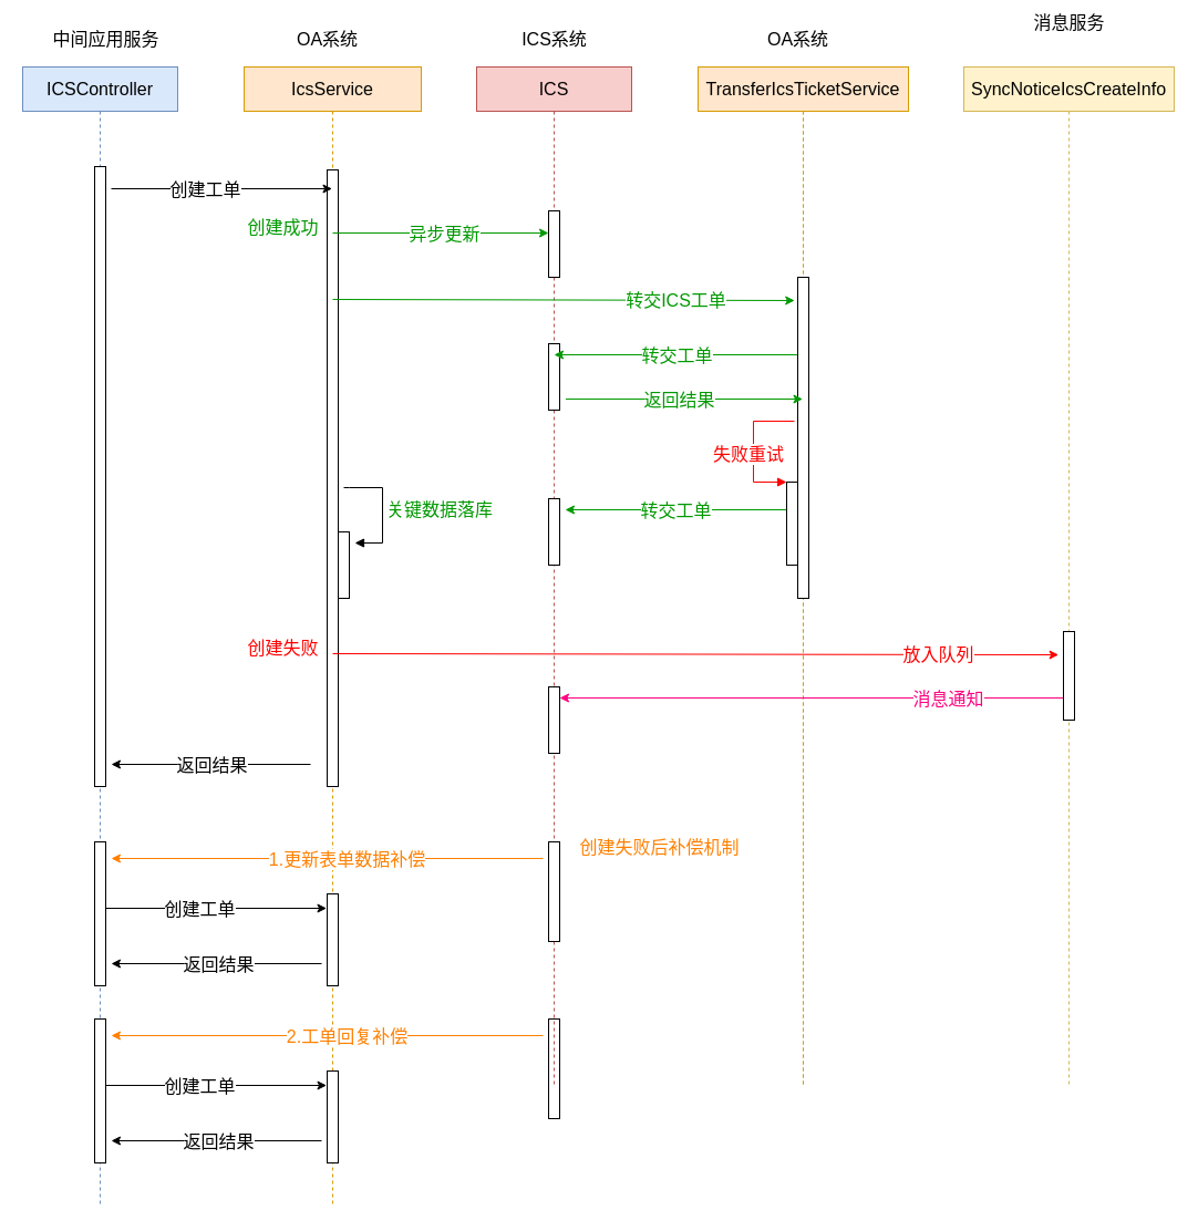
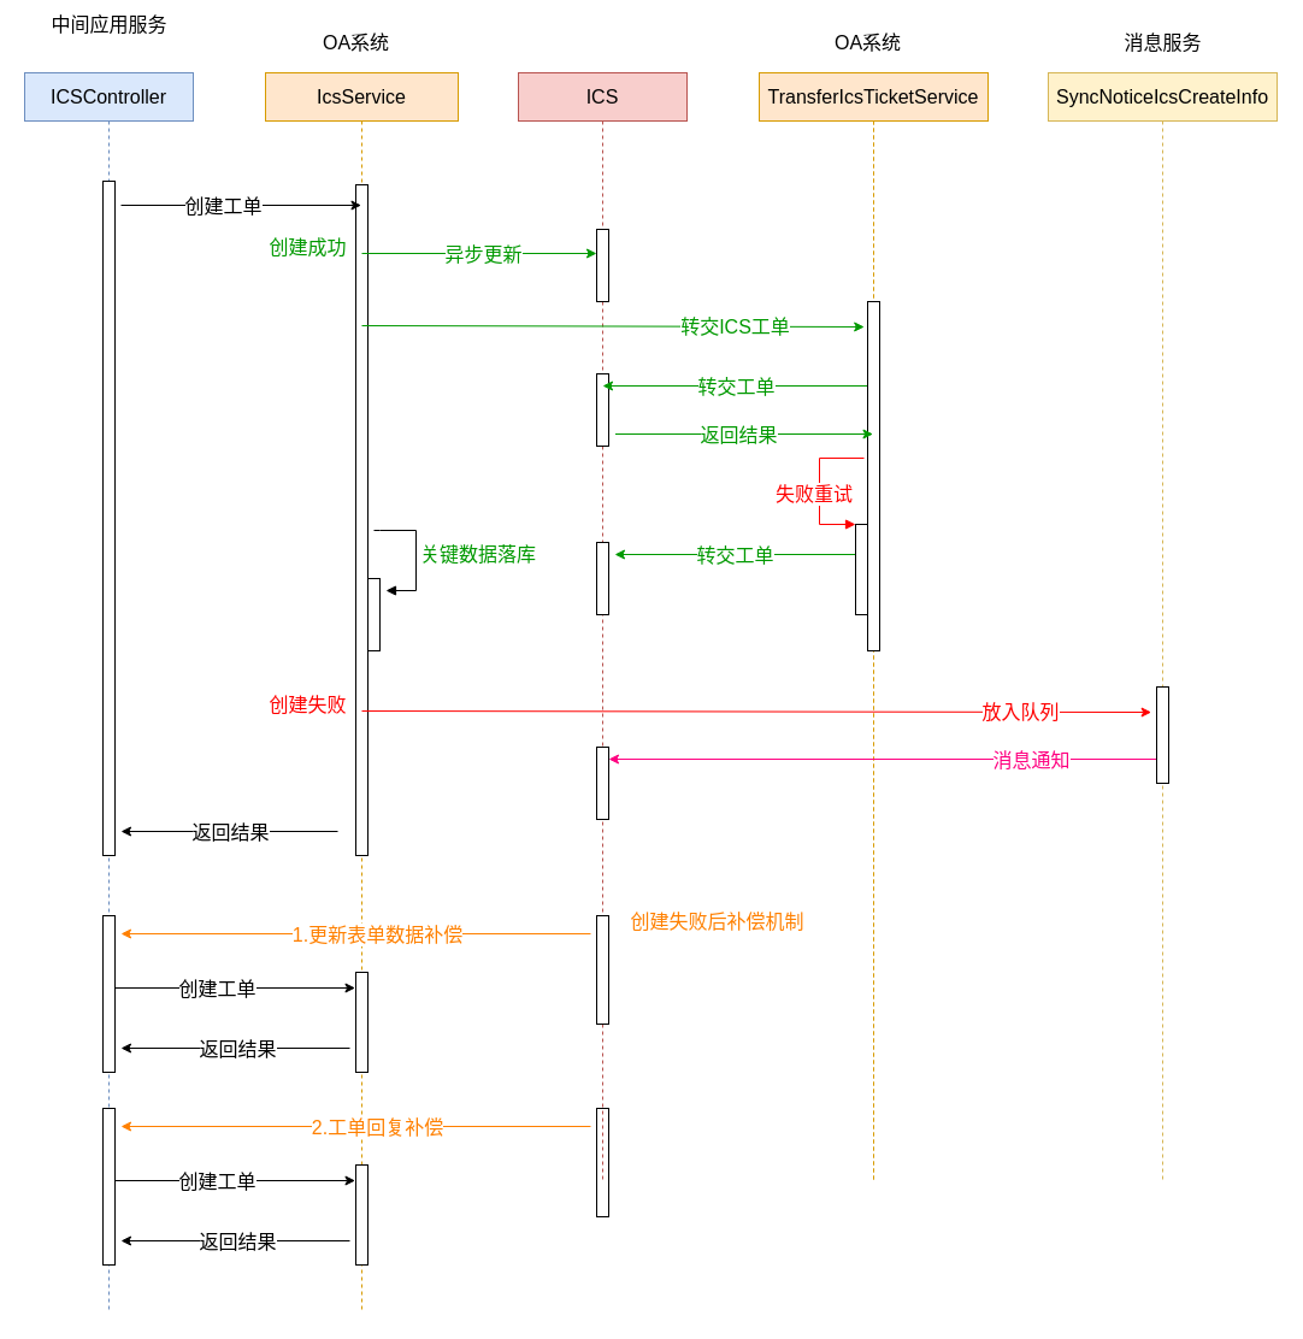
- <mxCell id="60" value="消息服务" style="text;html=1;resizable=0;autosize=1;align=center;verticalAlign=middle;points=[];fillColor=none;strokeColor=none;rounded=0;shadow=0;glass=0;dashed=1;sketch=0;strokeWidth=1;fontSize=16;" parent="1" vertex="1"><mxGeometry x="920" y="5" width="90" height="30" as="geometry" /></mxCell>
+ <mxCell id="60" value="消息服务" style="text;html=1;resizable=0;autosize=1;align=center;verticalAlign=middle;points=[];fillColor=none;strokeColor=none;rounded=0;shadow=0;glass=0;dashed=1;sketch=0;strokeWidth=1;fontSize=16;" parent="1" vertex="1"><mxGeometry x="920" y="20" width="90" height="30" as="geometry" /></mxCell>
- <mxCell id="43" value="中间应用服务" style="text;html=1;resizable=0;autosize=1;align=center;verticalAlign=middle;points=[];fillColor=none;strokeColor=none;rounded=0;shadow=0;glass=0;dashed=1;sketch=0;strokeWidth=1;fontSize=16;" parent="1" vertex="1"><mxGeometry x="35" y="20" width="120" height="30" as="geometry" /></mxCell>
+ <mxCell id="43" value="中间应用服务" style="text;html=1;resizable=0;autosize=1;align=center;verticalAlign=middle;points=[];fillColor=none;strokeColor=none;rounded=0;shadow=0;glass=0;dashed=1;sketch=0;strokeWidth=1;fontSize=16;" parent="1" vertex="1"><mxGeometry x="30" y="5" width="120" height="30" as="geometry" /></mxCell>
- <mxCell id="45" value="ICS系统" style="text;html=1;resizable=0;autosize=1;align=center;verticalAlign=middle;points=[];fillColor=none;strokeColor=none;rounded=0;shadow=0;glass=0;dashed=1;sketch=0;strokeWidth=1;fontSize=16;" parent="1" vertex="1"><mxGeometry x="460" y="20" width="80" height="30" as="geometry" /></mxCell>
